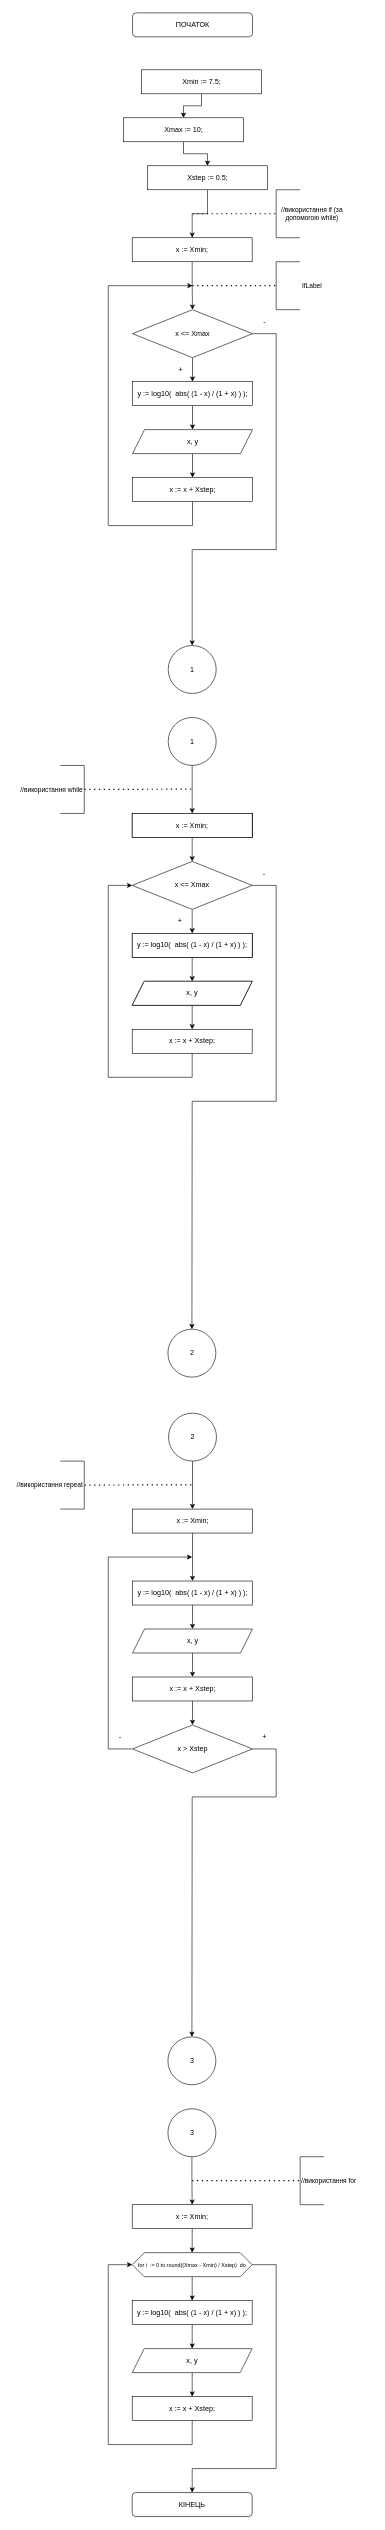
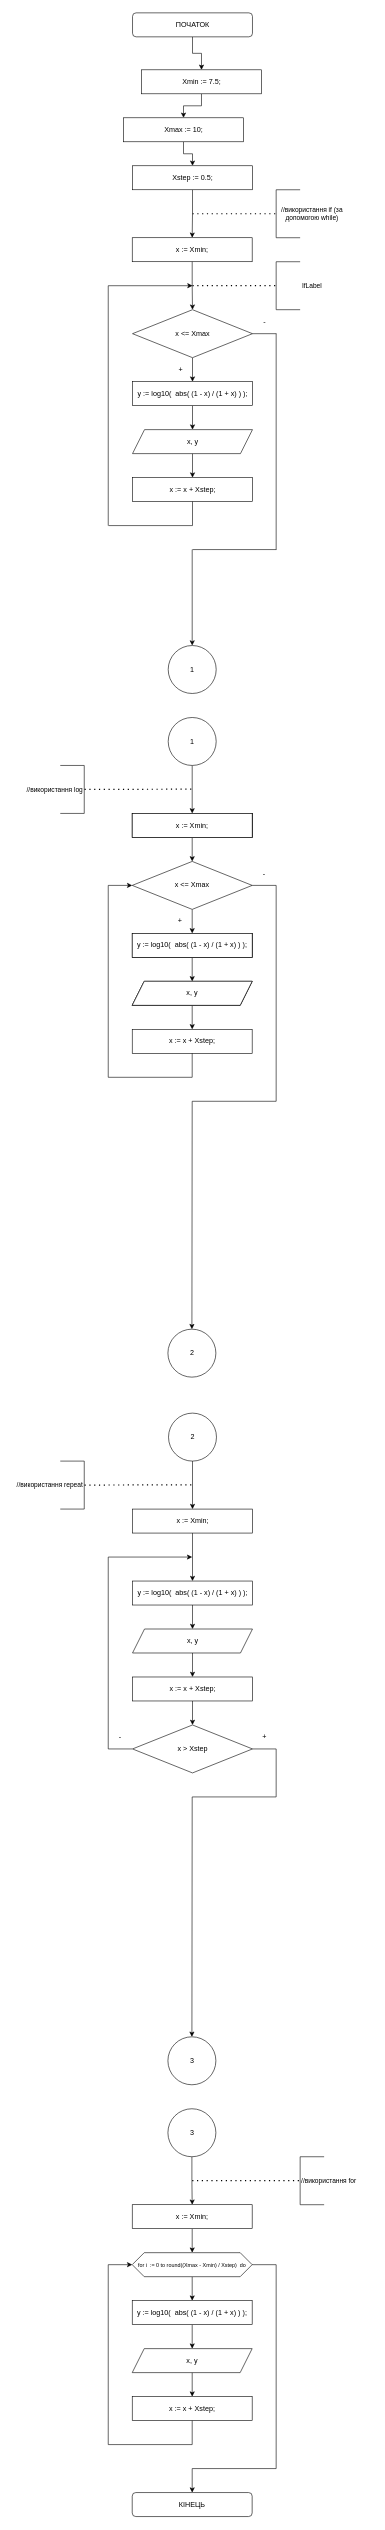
+ <mxCell id="2" value="" style="edgeStyle=orthogonalEdgeStyle;rounded=0;orthogonalLoop=1;jettySize=auto;html=1;" parent="1" source="3" target="5" edge="1"><mxGeometry relative="1" as="geometry" /></mxCell>
- <mxCell id="9" value="Xstep := 0.5;" style="rounded=0;whiteSpace=wrap;html=1;" parent="1" vertex="1"><mxGeometry x="245.5" y="275" width="200" height="40" as="geometry" /></mxCell>
+ <mxCell id="9" value="Xstep := 0.5;" style="rounded=0;whiteSpace=wrap;html=1;" parent="1" vertex="1"><mxGeometry x="220.5" y="275" width="200" height="40" as="geometry" /></mxCell>
- <mxCell id="83" value="&lt;span&gt;//використання while&lt;/span&gt;" style="text;html=1;strokeColor=none;fillColor=none;align=right;verticalAlign=middle;whiteSpace=wrap;rounded=0;fontSize=11;" parent="1" vertex="1"><mxGeometry x="20" y="1275" width="119.5" height="80" as="geometry" /></mxCell>
+ <mxCell id="83" value="&lt;span&gt;//використання log&lt;/span&gt;" style="text;html=1;strokeColor=none;fillColor=none;align=right;verticalAlign=middle;whiteSpace=wrap;rounded=0;fontSize=11;" parent="1" vertex="1"><mxGeometry x="20" y="1275" width="119.5" height="80" as="geometry" /></mxCell>
